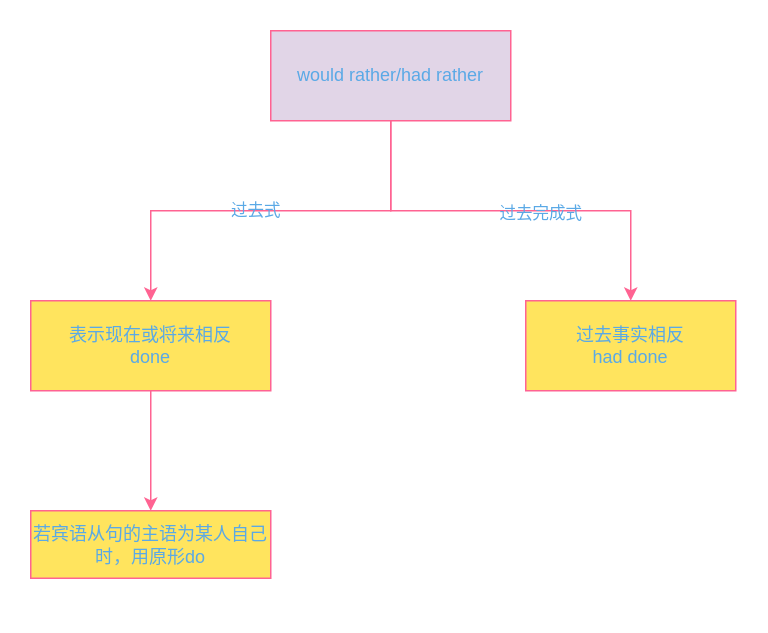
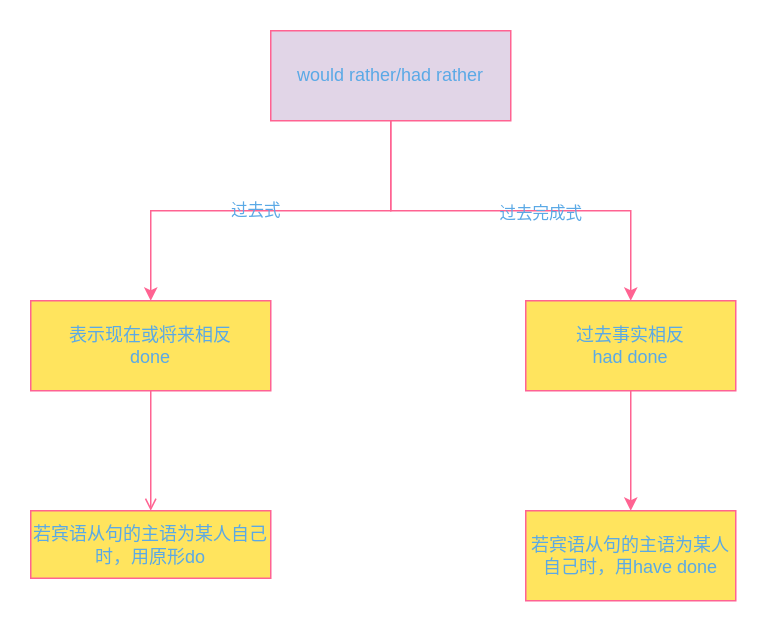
+ <mxCell id="9" value="" style="edgeStyle=orthogonalEdgeStyle;rounded=0;orthogonalLoop=1;jettySize=auto;html=1;strokeColor=#FF6392;fontColor=#5AA9E6;fillColor=#FFE45E;" parent="1" source="10" target="12" edge="1"><mxGeometry relative="1" as="geometry"><Array as="points"><mxPoint x="420" y="310" /><mxPoint x="420" y="310" /></Array></mxGeometry></mxCell>
- <mxCell id="7" value="" style="edgeStyle=orthogonalEdgeStyle;rounded=0;orthogonalLoop=1;jettySize=auto;html=1;strokeColor=#FF6392;fontColor=#5AA9E6;fillColor=#FFE45E;" parent="1" source="8" target="11" edge="1"><mxGeometry relative="1" as="geometry" /></mxCell>
+ <mxCell id="7" value="" style="edgeStyle=orthogonalEdgeStyle;rounded=0;orthogonalLoop=1;jettySize=auto;html=1;strokeColor=#FF6392;fontColor=#5AA9E6;fillColor=#FFE45E;endArrow=open;" parent="1" source="8" target="11" edge="1"><mxGeometry relative="1" as="geometry" /></mxCell>
+ <mxCell id="12" value="若宾语从句的主语为某人自己时，用have done" style="whiteSpace=wrap;html=1;fillColor=#FFE45E;strokeColor=#FF6392;fontColor=#5AA9E6;rounded=0;" parent="1" vertex="1"><mxGeometry x="350" y="340" width="140" height="60" as="geometry" /></mxCell>
